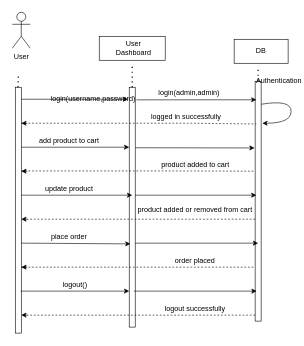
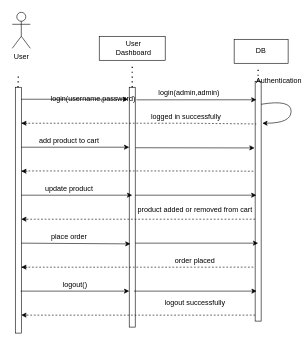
- <mxCell id="18" value="&lt;span style=&quot;color: rgb(0 , 0 , 0) ; font-family: &amp;#34;helvetica&amp;#34; ; font-size: 12px ; font-style: normal ; font-weight: 400 ; letter-spacing: normal ; text-align: center ; text-indent: 0px ; text-transform: none ; word-spacing: 0px ; background-color: rgb(248 , 249 , 250) ; display: inline ; float: none&quot;&gt;product added to cart&lt;/span&gt;" style="text;html=1;strokeColor=none;fillColor=none;align=center;verticalAlign=middle;whiteSpace=wrap;rounded=0;" vertex="1" parent="1"><mxGeometry x="265.5" y="265" width="119" height="20" as="geometry" /></mxCell>
- <mxCell id="37" value="logout successfully" style="text;html=1;strokeColor=none;fillColor=none;align=center;verticalAlign=middle;whiteSpace=wrap;rounded=0;" vertex="1" parent="1"><mxGeometry x="260" y="505" width="130" height="20" as="geometry" /></mxCell>
+ <mxCell id="37" value="logout successfully" style="text;html=1;strokeColor=none;fillColor=none;align=center;verticalAlign=middle;whiteSpace=wrap;rounded=0;" vertex="1" parent="1"><mxGeometry x="260" y="495" width="130" height="20" as="geometry" /></mxCell>
